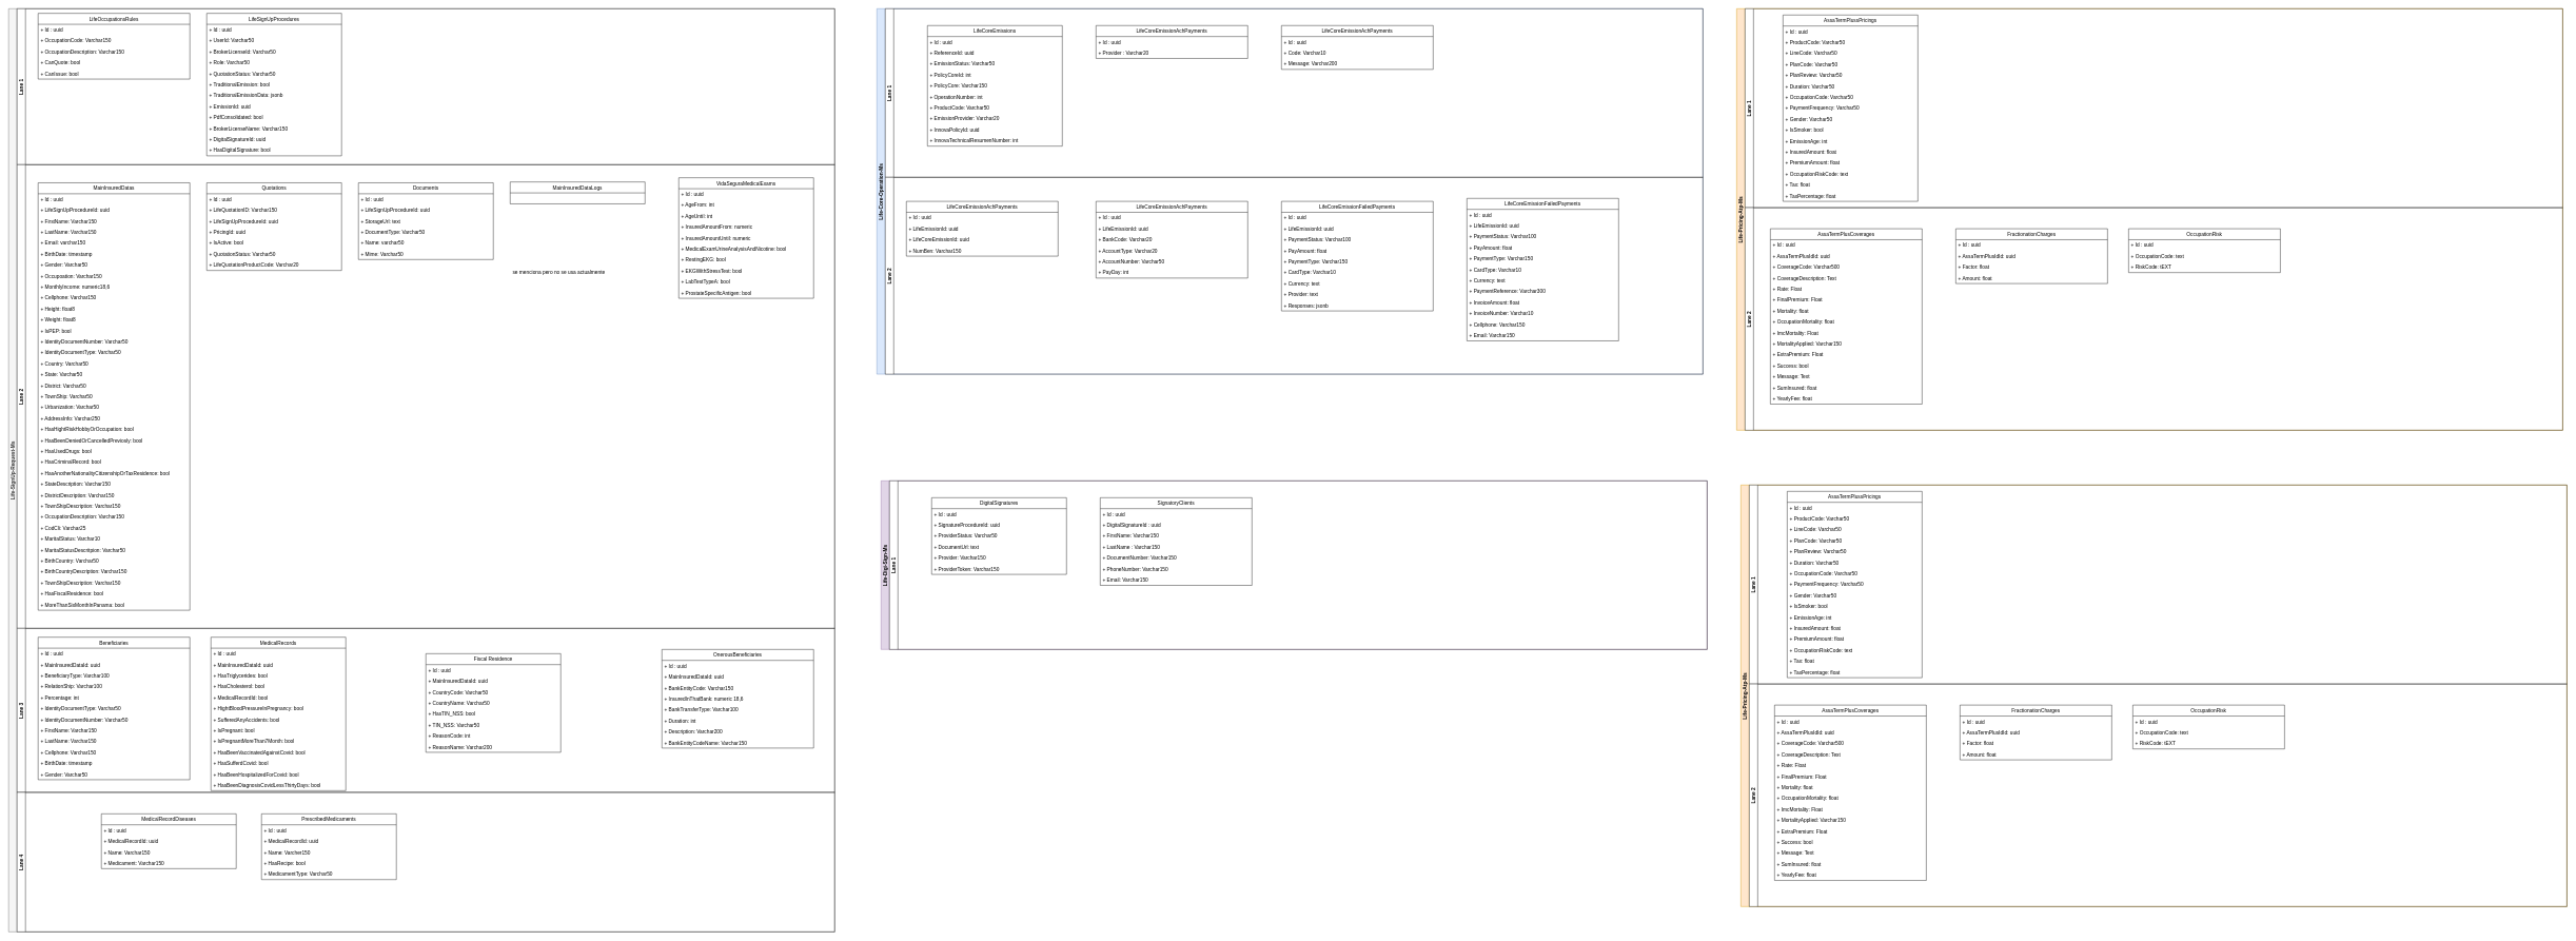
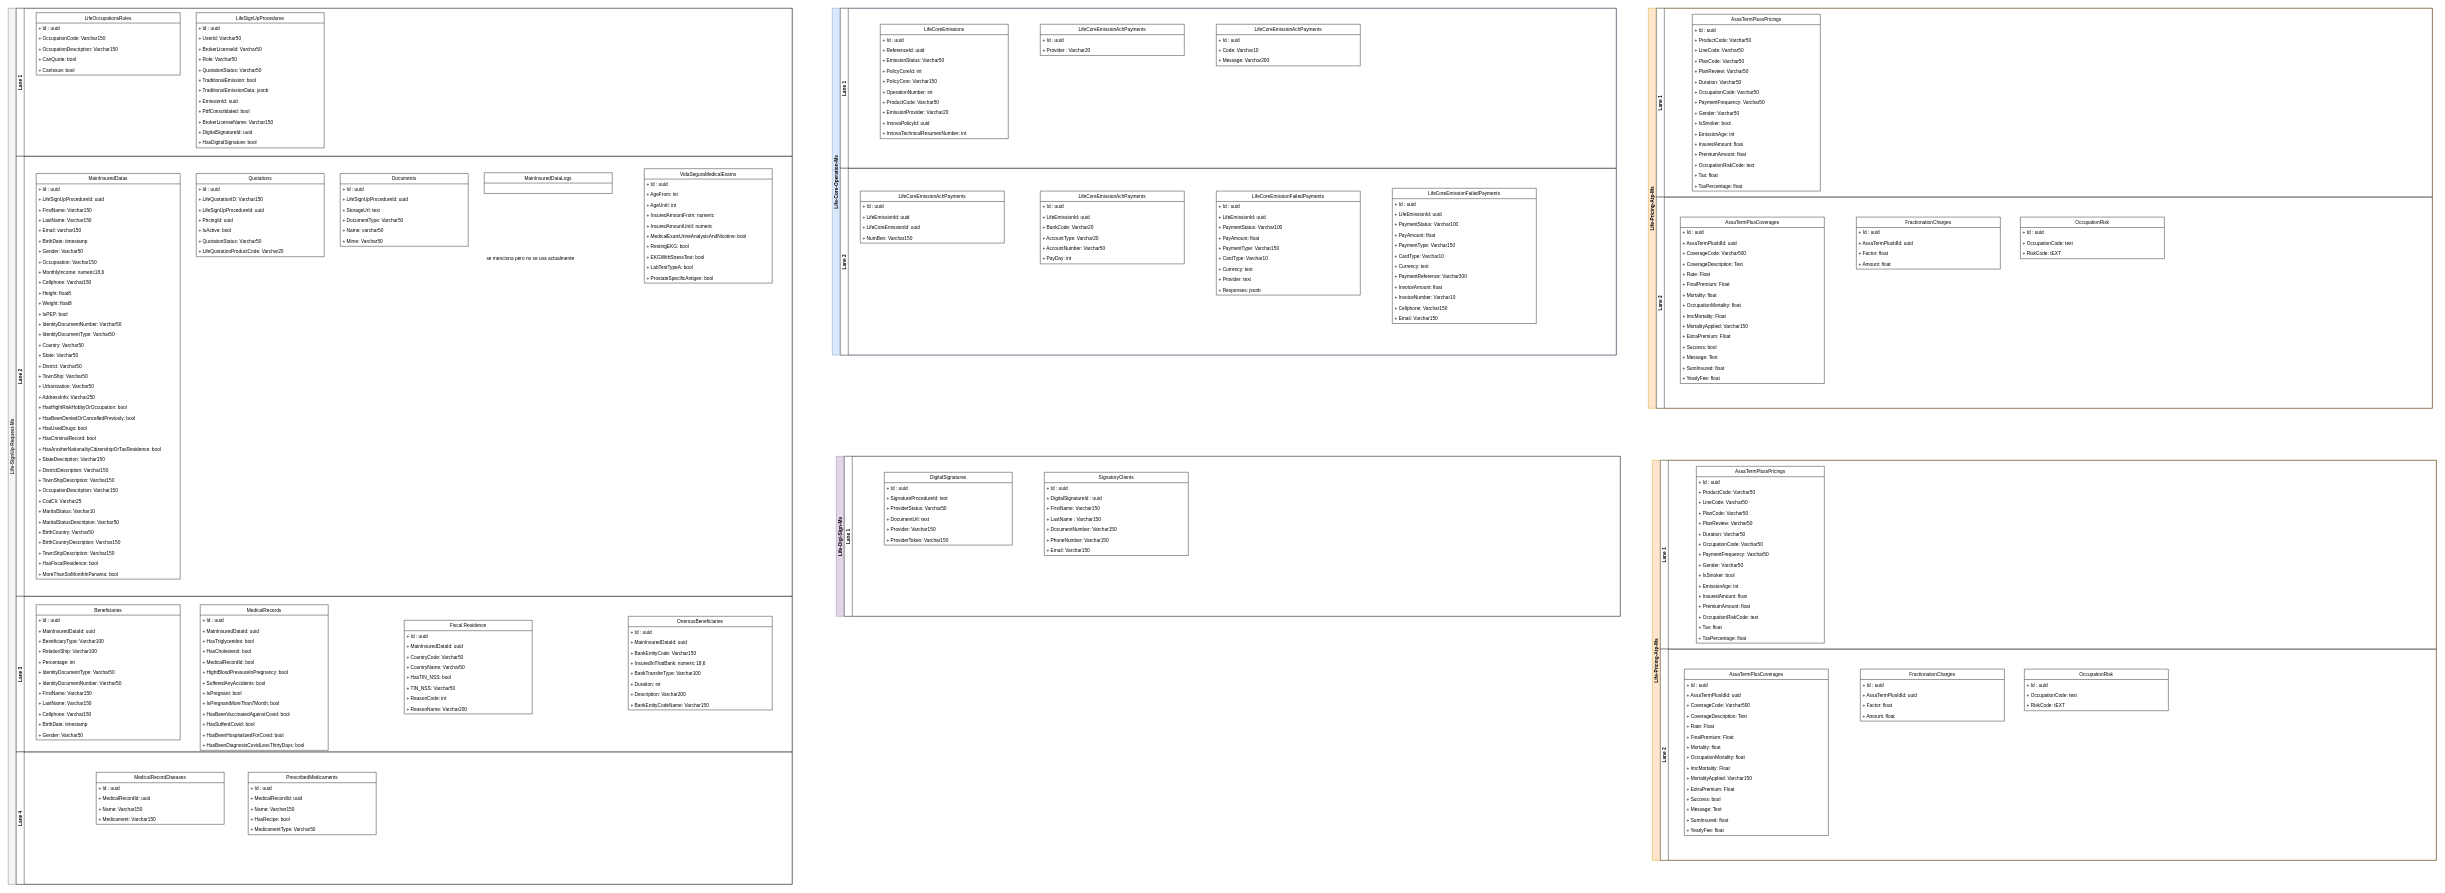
- <mxCell id="209" value="+ SignatureProcedureId: uuid" style="text;strokeColor=none;fillColor=none;align=left;verticalAlign=top;spacingLeft=4;spacingRight=4;overflow=hidden;rotatable=0;points=[[0,0.5],[1,0.5]];portConstraint=eastwest;" vertex="1" parent="207"><mxGeometry y="52" width="320" height="26" as="geometry" /></mxCell>
+ <mxCell id="209" value="+ SignatureProcedureId: text" style="text;strokeColor=none;fillColor=none;align=left;verticalAlign=top;spacingLeft=4;spacingRight=4;overflow=hidden;rotatable=0;points=[[0,0.5],[1,0.5]];portConstraint=eastwest;" vertex="1" parent="207"><mxGeometry y="52" width="320" height="26" as="geometry" /></mxCell>
